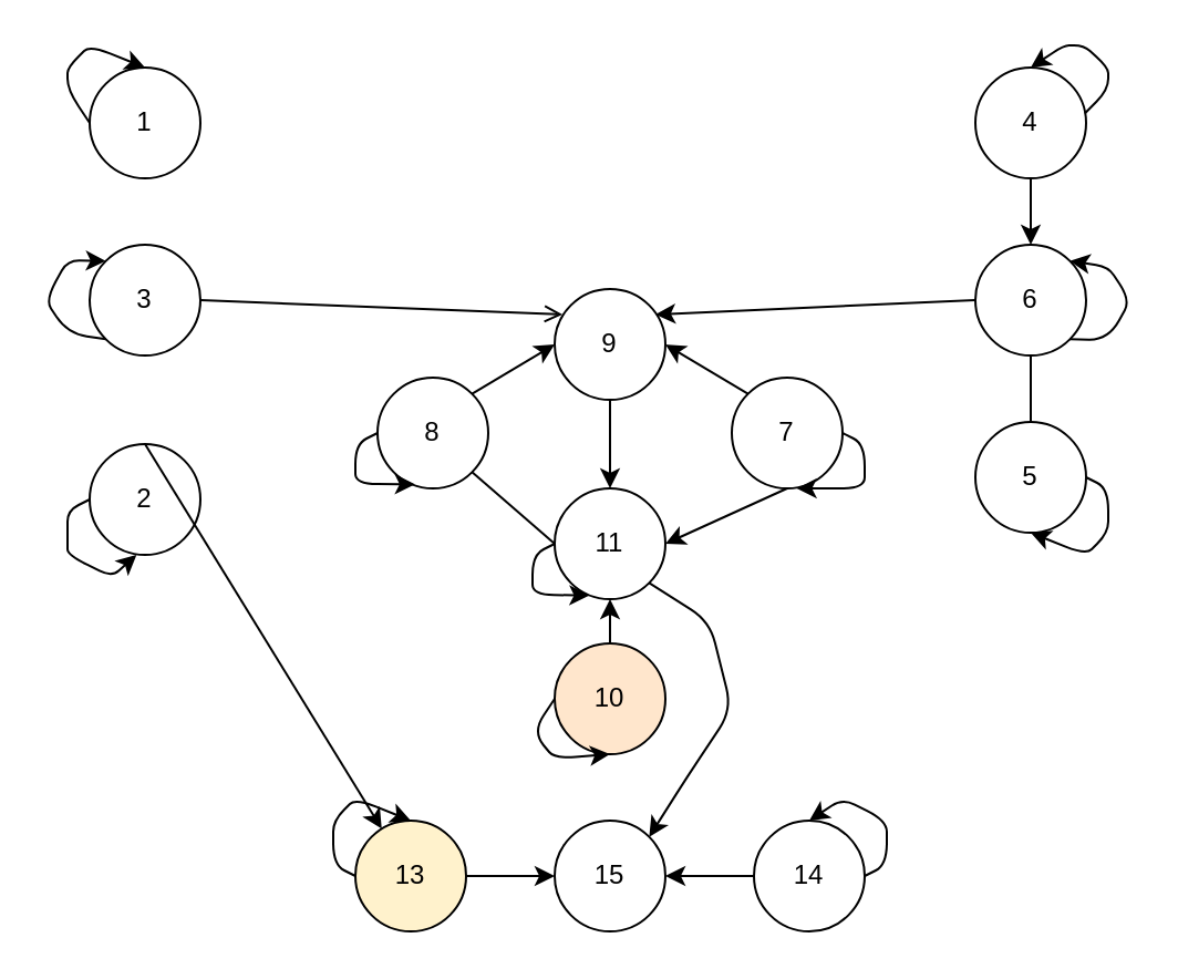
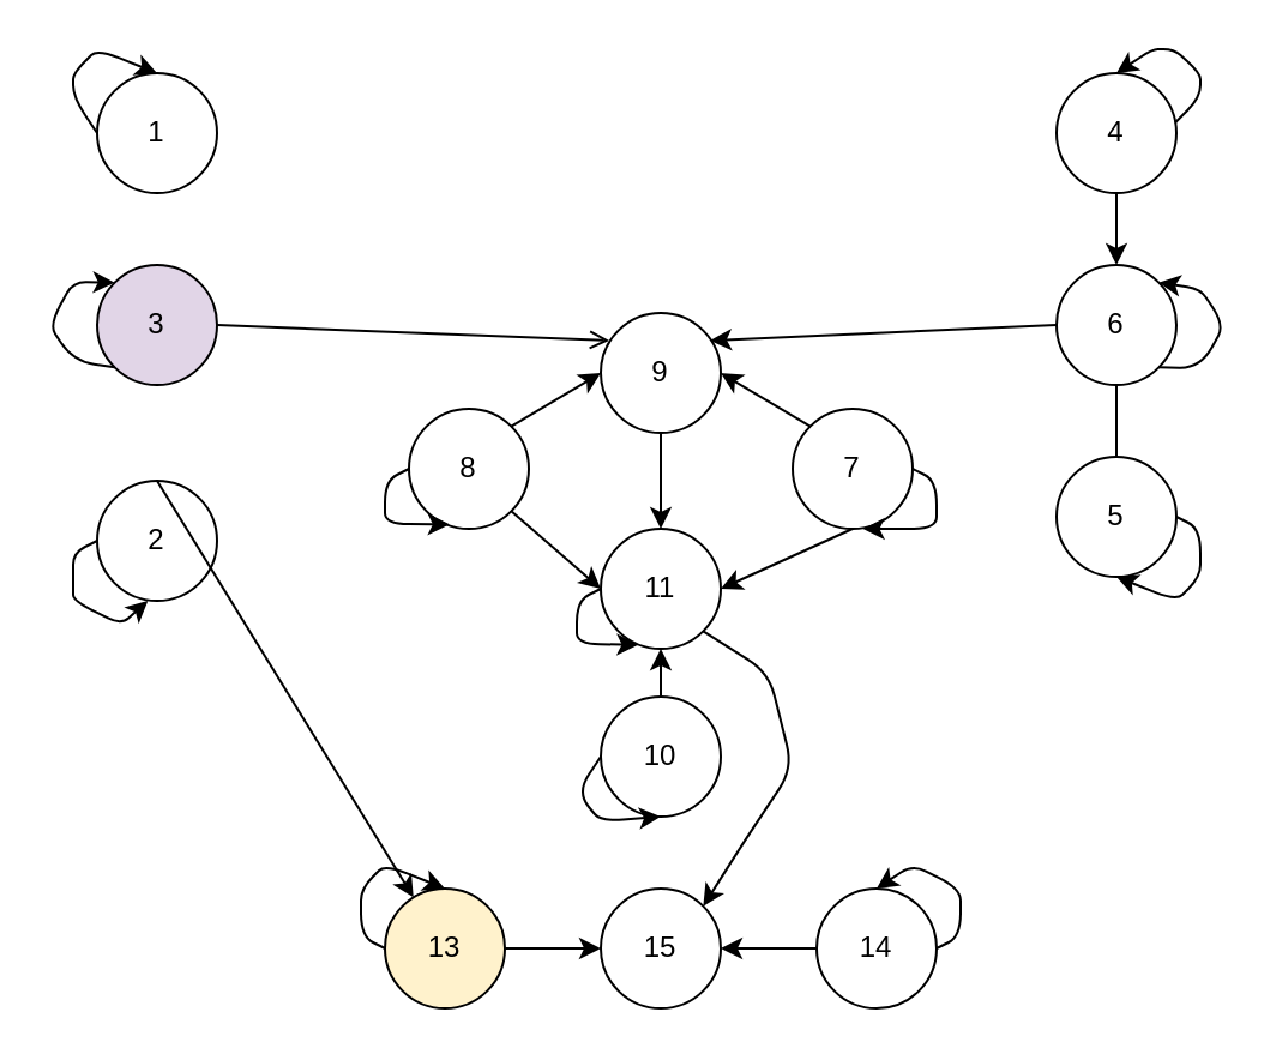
- <mxCell id="2" value="3" style="ellipse;whiteSpace=wrap;html=1;aspect=fixed;" vertex="1" parent="1"><mxGeometry x="40" y="110" width="50" height="50" as="geometry" /></mxCell>
+ <mxCell id="2" value="3" style="ellipse;whiteSpace=wrap;html=1;aspect=fixed;fillColor=#e1d5e7;" vertex="1" parent="1"><mxGeometry x="40" y="110" width="50" height="50" as="geometry" /></mxCell>
- <mxCell id="17" value="" style="endArrow=none;html=1;exitX=1;exitY=1;exitDx=0;exitDy=0;entryX=0;entryY=0.5;entryDx=0;entryDy=0;" edge="1" parent="1" source="15" target="10"><mxGeometry width="50" height="50" relative="1" as="geometry"><mxPoint x="380" y="170" as="sourcePoint" /><mxPoint x="430" y="120" as="targetPoint" /></mxGeometry></mxCell>
+ <mxCell id="17" value="" style="endArrow=classic;html=1;exitX=1;exitY=1;exitDx=0;exitDy=0;entryX=0;entryY=0.5;entryDx=0;entryDy=0;" edge="1" parent="1" source="15" target="10"><mxGeometry width="50" height="50" relative="1" as="geometry"><mxPoint x="380" y="170" as="sourcePoint" /><mxPoint x="430" y="120" as="targetPoint" /></mxGeometry></mxCell>
- <mxCell id="9" value="10" style="ellipse;whiteSpace=wrap;html=1;aspect=fixed;fillColor=#ffe6cc;" vertex="1" parent="1"><mxGeometry x="250" y="290" width="50" height="50" as="geometry" /></mxCell>
+ <mxCell id="9" value="10" style="ellipse;whiteSpace=wrap;html=1;aspect=fixed;" vertex="1" parent="1"><mxGeometry x="250" y="290" width="50" height="50" as="geometry" /></mxCell>
